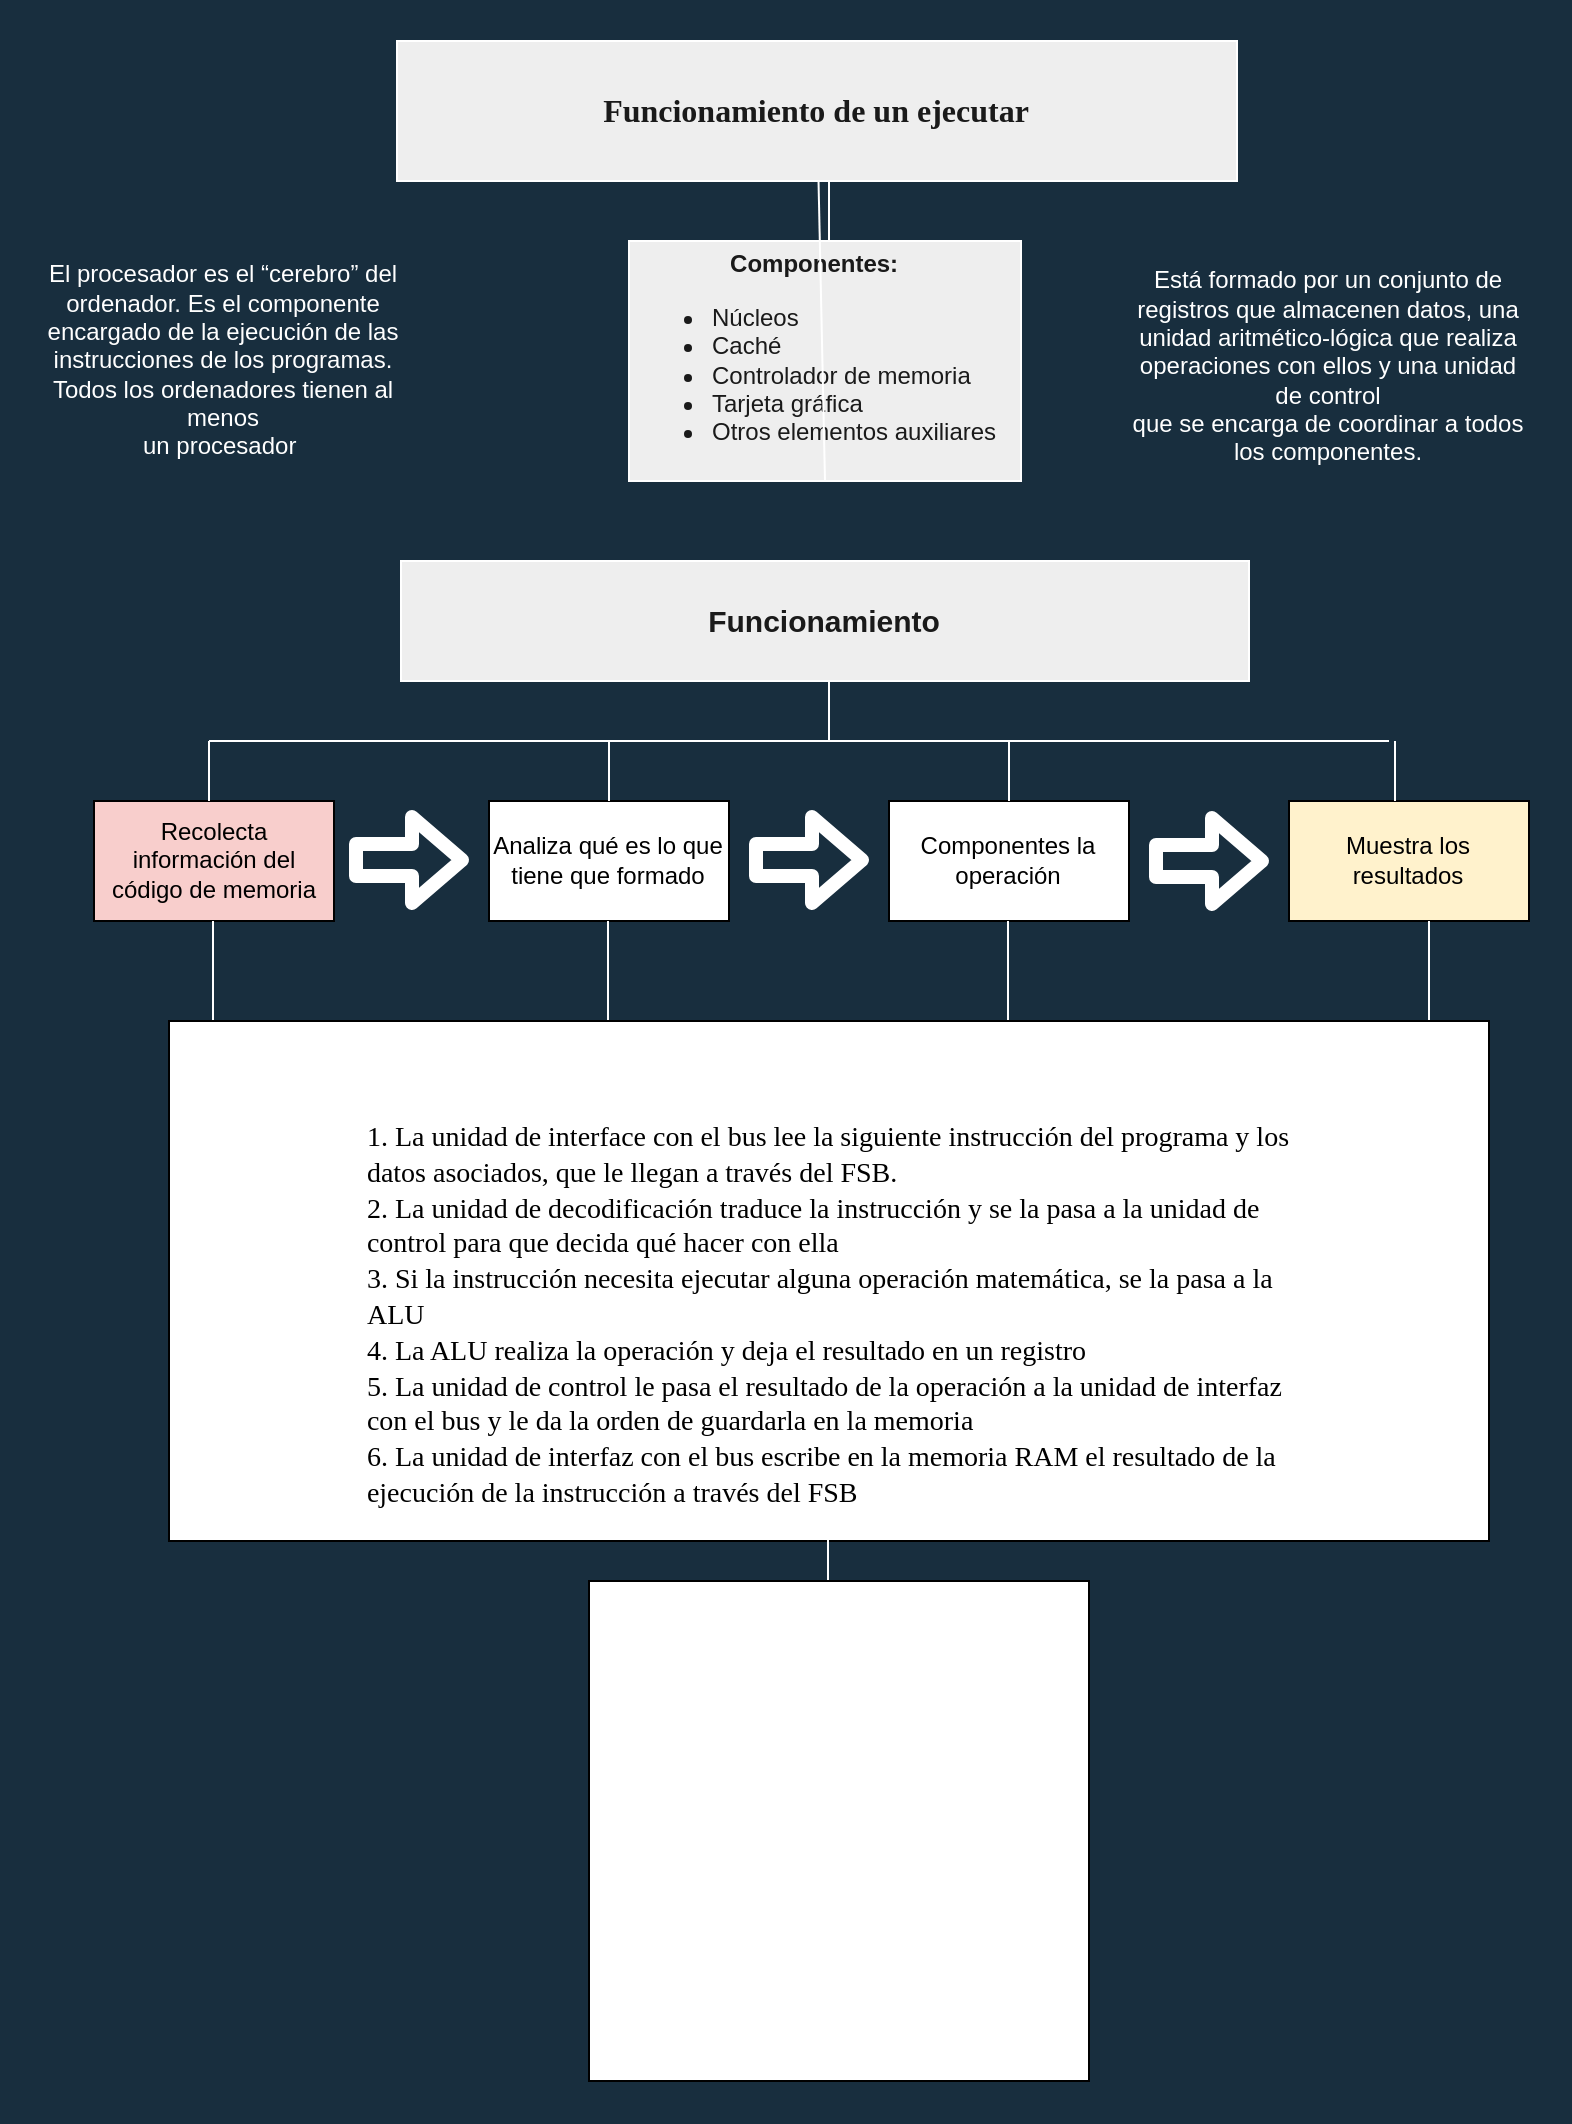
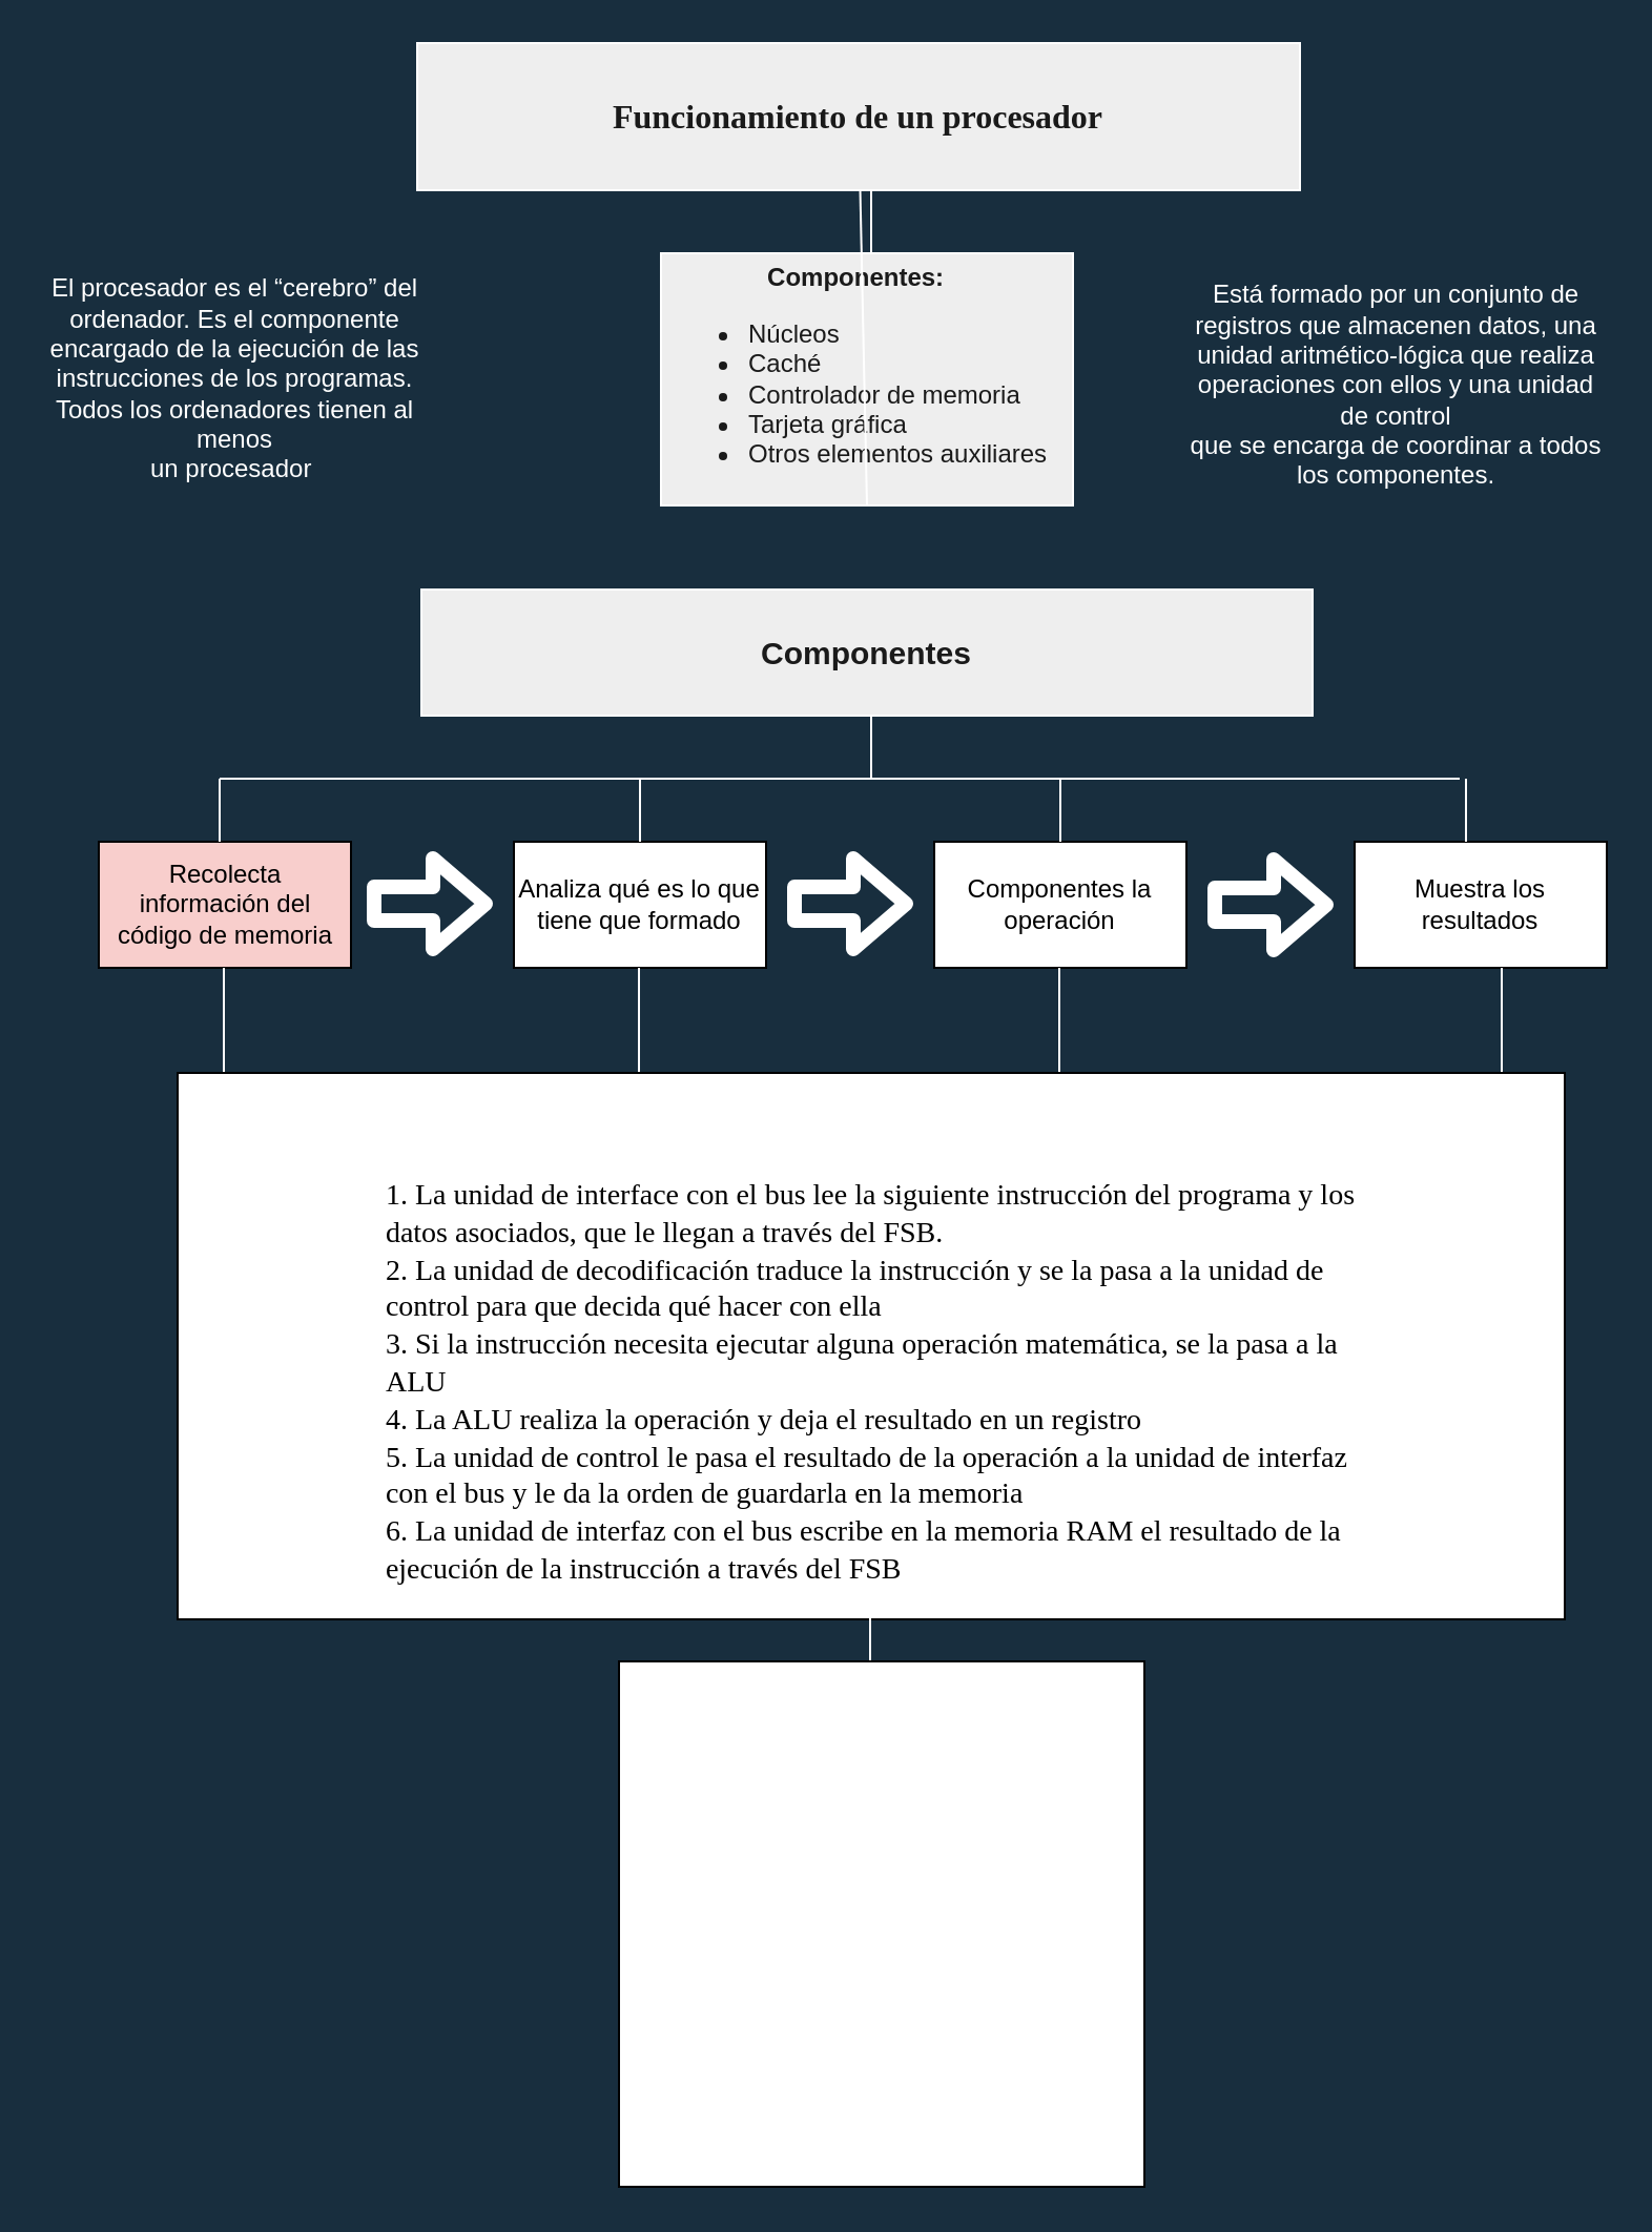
- <mxCell id="3" value="Funcionamiento de un ejecutar" style="rounded=0;whiteSpace=wrap;html=1;fillColor=#EEEEEE;strokeColor=#FFFFFF;fontStyle=1;fontSize=16;fontFamily=Verdana;fontColor=#1A1A1A;" parent="1" vertex="1"><mxGeometry x="198" y="20" width="420" height="70" as="geometry" /></mxCell>
+ <mxCell id="3" value="Funcionamiento de un procesador" style="rounded=0;whiteSpace=wrap;html=1;fillColor=#EEEEEE;strokeColor=#FFFFFF;fontStyle=1;fontSize=16;fontFamily=Verdana;fontColor=#1A1A1A;" parent="1" vertex="1"><mxGeometry x="198" y="20" width="420" height="70" as="geometry" /></mxCell>
- <mxCell id="4" value="Funcionamiento" style="rounded=0;whiteSpace=wrap;html=1;strokeColor=#FFFFFF;align=center;fontStyle=1;fontSize=15;fillColor=#EEEEEE;fontColor=#1A1A1A;" parent="1" vertex="1"><mxGeometry x="200" y="280" width="424" height="60" as="geometry" /></mxCell>
+ <mxCell id="4" value="Componentes" style="rounded=0;whiteSpace=wrap;html=1;strokeColor=#FFFFFF;align=center;fontStyle=1;fontSize=15;fillColor=#EEEEEE;fontColor=#1A1A1A;" parent="1" vertex="1"><mxGeometry x="200" y="280" width="424" height="60" as="geometry" /></mxCell>
- <mxCell id="13" value="Muestra los resultados" style="rounded=0;whiteSpace=wrap;html=1;fillColor=#fff2cc;" parent="1" vertex="1"><mxGeometry x="644" y="400" width="120" height="60" as="geometry" /></mxCell>
+ <mxCell id="13" value="Muestra los resultados" style="rounded=0;whiteSpace=wrap;html=1;" parent="1" vertex="1"><mxGeometry x="644" y="400" width="120" height="60" as="geometry" /></mxCell>
